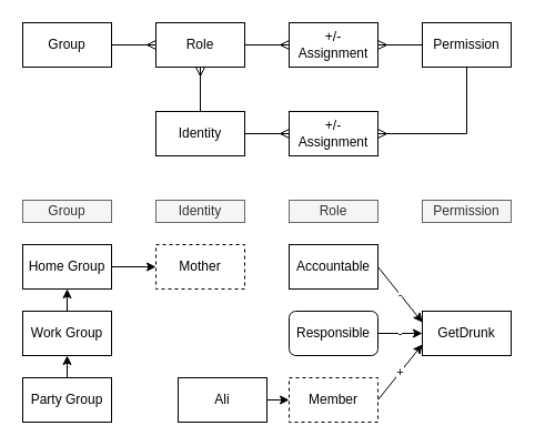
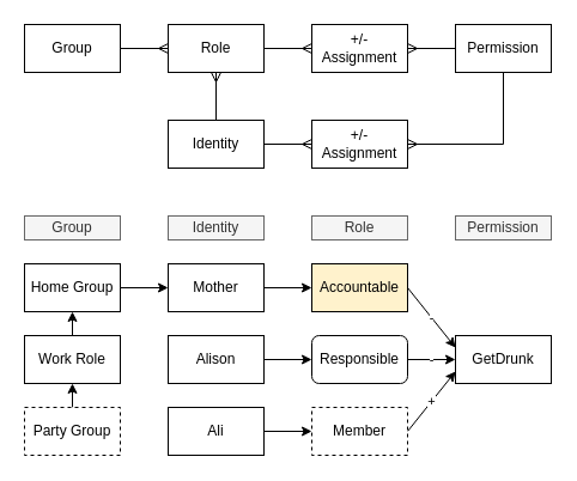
- <mxCell id="17" value="Mother" style="rounded=0;whiteSpace=wrap;html=1;dashed=1;" vertex="1" parent="1"><mxGeometry x="140" y="220" width="80" height="40" as="geometry" /></mxCell>
+ <mxCell id="17" value="Mother" style="rounded=0;whiteSpace=wrap;html=1;" vertex="1" parent="1"><mxGeometry x="140" y="220" width="80" height="40" as="geometry" /></mxCell>
+ <mxCell id="16" style="edgeStyle=none;rounded=0;orthogonalLoop=1;jettySize=auto;html=1;entryX=0;entryY=0.5;entryDx=0;entryDy=0;endArrow=classic;endFill=1;" edge="1" parent="1" source="17" target="24"><mxGeometry relative="1" as="geometry" /></mxCell>
- <mxCell id="24" value="Accountable" style="rounded=0;whiteSpace=wrap;html=1;" vertex="1" parent="1"><mxGeometry x="260" y="220" width="80" height="40" as="geometry" /></mxCell>
+ <mxCell id="24" value="Accountable" style="rounded=0;whiteSpace=wrap;html=1;fillColor=#fff2cc;" vertex="1" parent="1"><mxGeometry x="260" y="220" width="80" height="40" as="geometry" /></mxCell>
- <mxCell id="30" value="Work Group" style="rounded=0;whiteSpace=wrap;html=1;" vertex="1" parent="1"><mxGeometry x="20" y="280" width="80" height="40" as="geometry" /></mxCell>
+ <mxCell id="30" value="Work Role" style="rounded=0;whiteSpace=wrap;html=1;" vertex="1" parent="1"><mxGeometry x="20" y="280" width="80" height="40" as="geometry" /></mxCell>
+ <mxCell id="28" value="Alison" style="rounded=0;whiteSpace=wrap;html=1;" vertex="1" parent="1"><mxGeometry x="140" y="280" width="80" height="40" as="geometry" /></mxCell>
+ <mxCell id="27" style="edgeStyle=none;rounded=0;orthogonalLoop=1;jettySize=auto;html=1;entryX=0;entryY=0.5;entryDx=0;entryDy=0;endArrow=classic;endFill=1;" edge="1" parent="1" source="28" target="32"><mxGeometry relative="1" as="geometry" /></mxCell>
- <mxCell id="22" value="Party Group" style="rounded=0;whiteSpace=wrap;html=1;" vertex="1" parent="1"><mxGeometry x="20" y="340" width="80" height="40" as="geometry" /></mxCell>
+ <mxCell id="22" value="Party Group" style="rounded=0;whiteSpace=wrap;html=1;dashed=1;" vertex="1" parent="1"><mxGeometry x="20" y="340" width="80" height="40" as="geometry" /></mxCell>
- <mxCell id="20" value="Ali" style="rounded=0;whiteSpace=wrap;html=1;" vertex="1" parent="1"><mxGeometry x="160" y="340" width="80" height="40" as="geometry" /></mxCell>
+ <mxCell id="20" value="Ali" style="rounded=0;whiteSpace=wrap;html=1;" vertex="1" parent="1"><mxGeometry x="140" y="340" width="80" height="40" as="geometry" /></mxCell>
